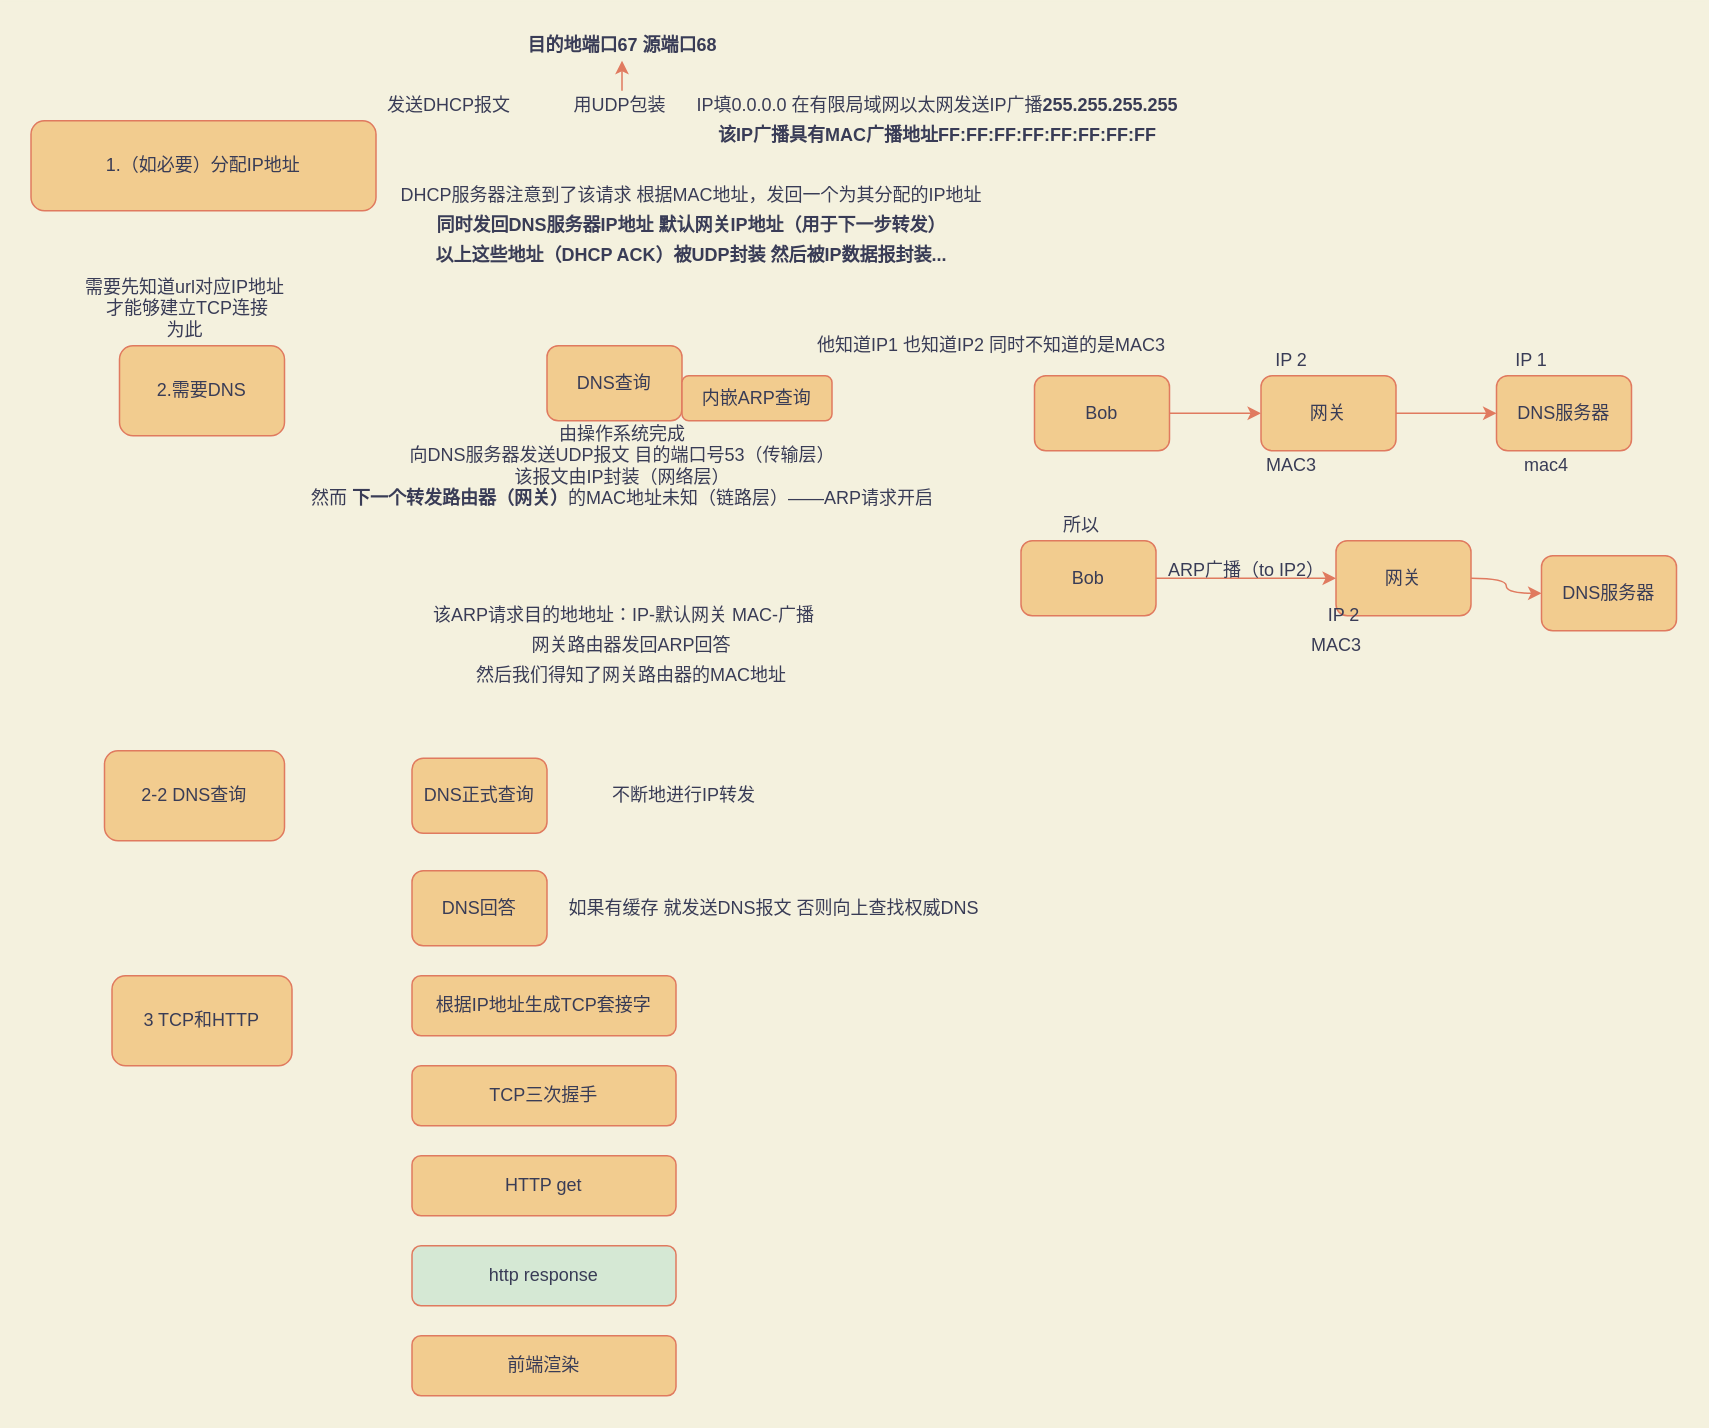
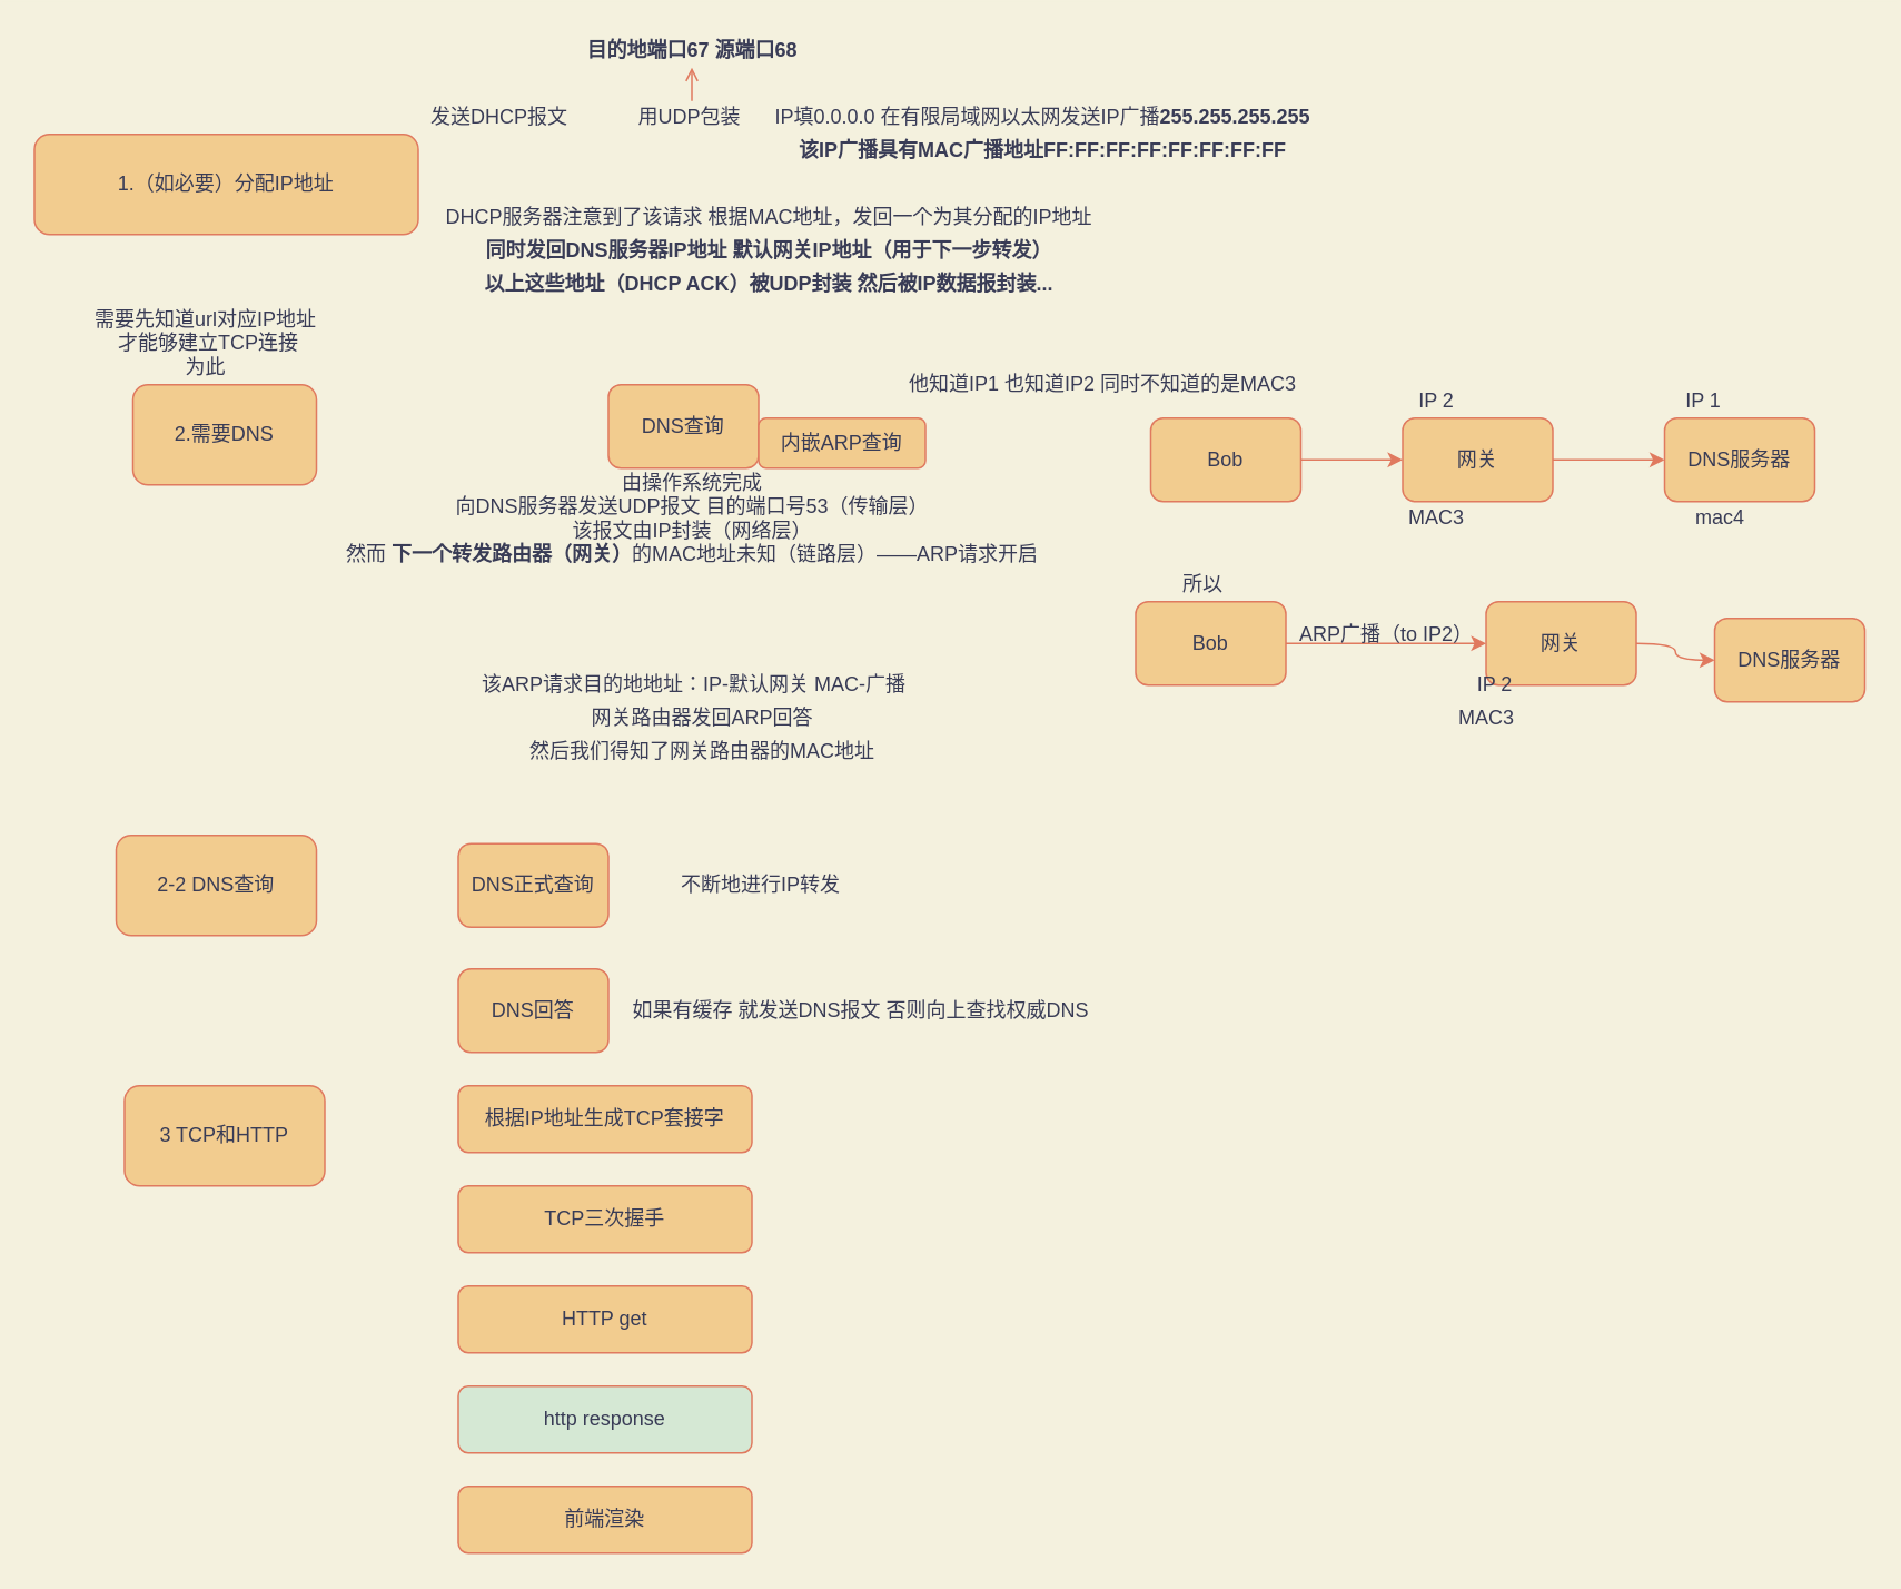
- <mxCell id="6" value="" style="edgeStyle=orthogonalEdgeStyle;curved=1;rounded=1;sketch=0;orthogonalLoop=1;jettySize=auto;html=1;strokeColor=#E07A5F;fillColor=#F2CC8F;fontColor=#393C56;" parent="1" source="7" target="9" edge="1"><mxGeometry relative="1" as="geometry" /></mxCell>
+ <mxCell id="6" value="" style="edgeStyle=orthogonalEdgeStyle;curved=1;rounded=1;sketch=0;orthogonalLoop=1;jettySize=auto;html=1;strokeColor=#E07A5F;fillColor=#F2CC8F;fontColor=#393C56;endArrow=open;" parent="1" source="7" target="9" edge="1"><mxGeometry relative="1" as="geometry" /></mxCell>
